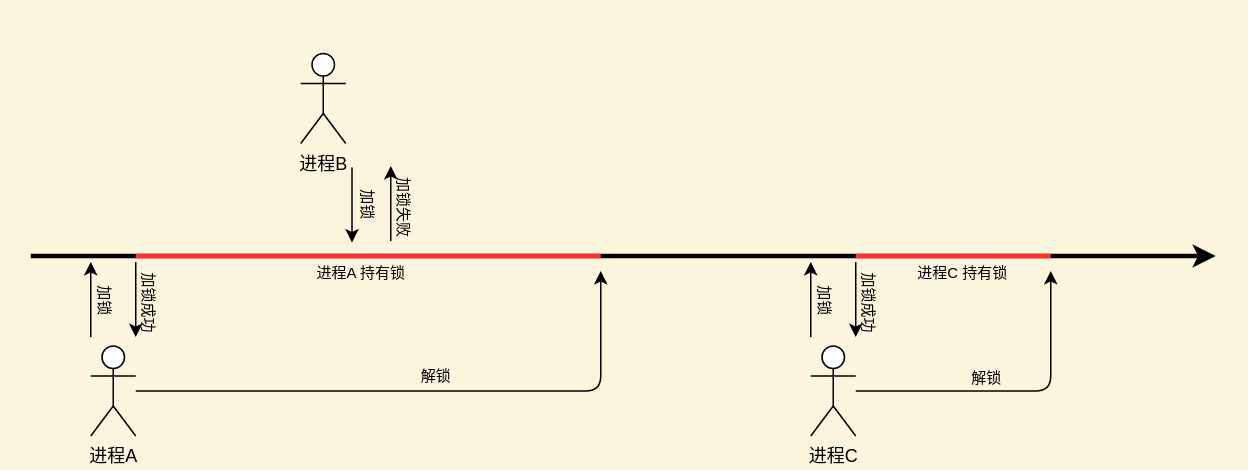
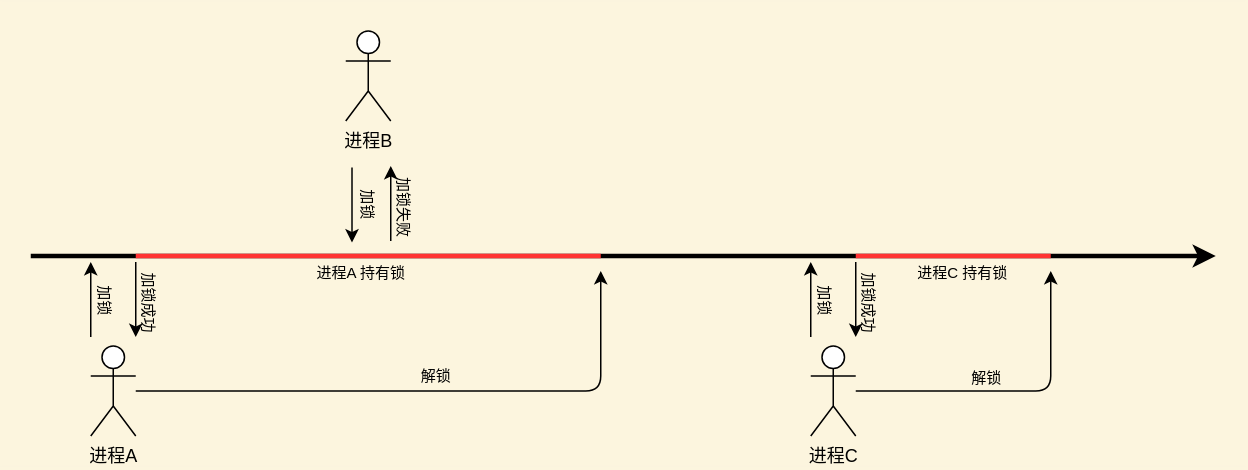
- <mxCell id="10" value="进程B" style="shape=umlActor;verticalLabelPosition=bottom;verticalAlign=top;html=1;outlineConnect=0;" vertex="1" parent="1"><mxGeometry x="200" y="35" width="30" height="60" as="geometry" /></mxCell>
+ <mxCell id="10" value="进程B" style="shape=umlActor;verticalLabelPosition=bottom;verticalAlign=top;html=1;outlineConnect=0;" vertex="1" parent="1"><mxGeometry x="230" y="20" width="30" height="60" as="geometry" /></mxCell>
